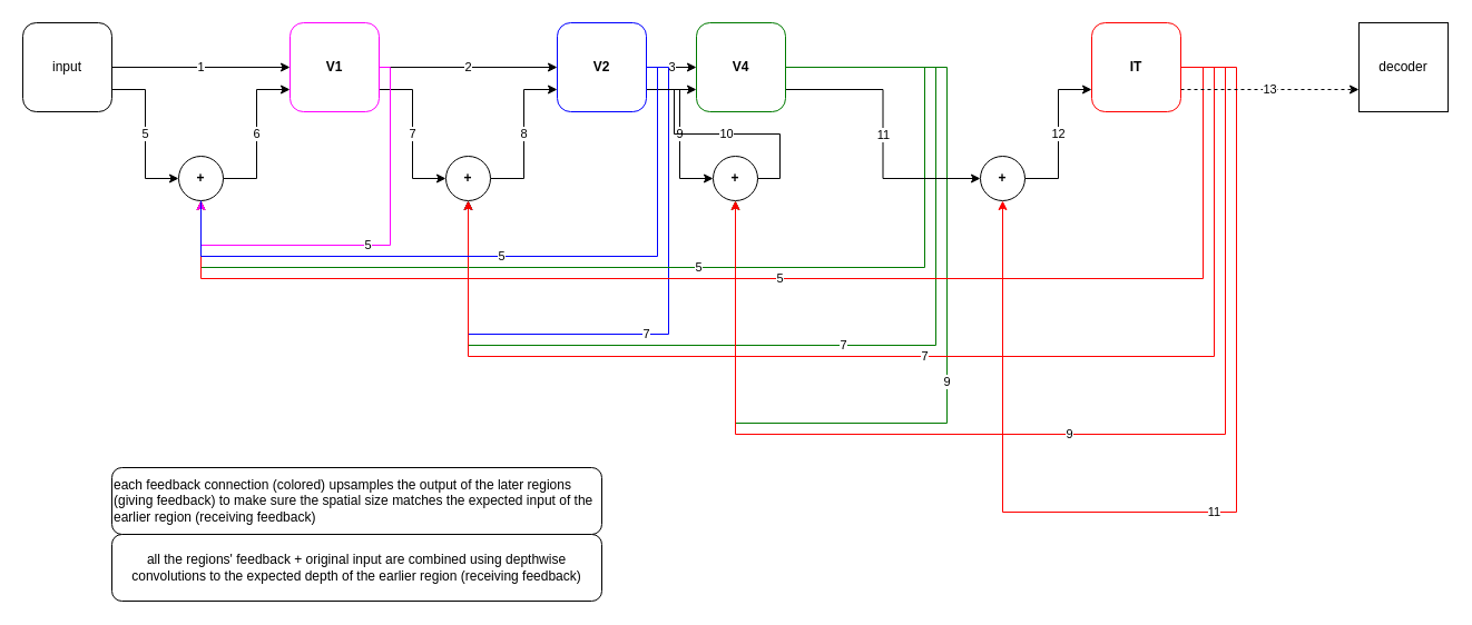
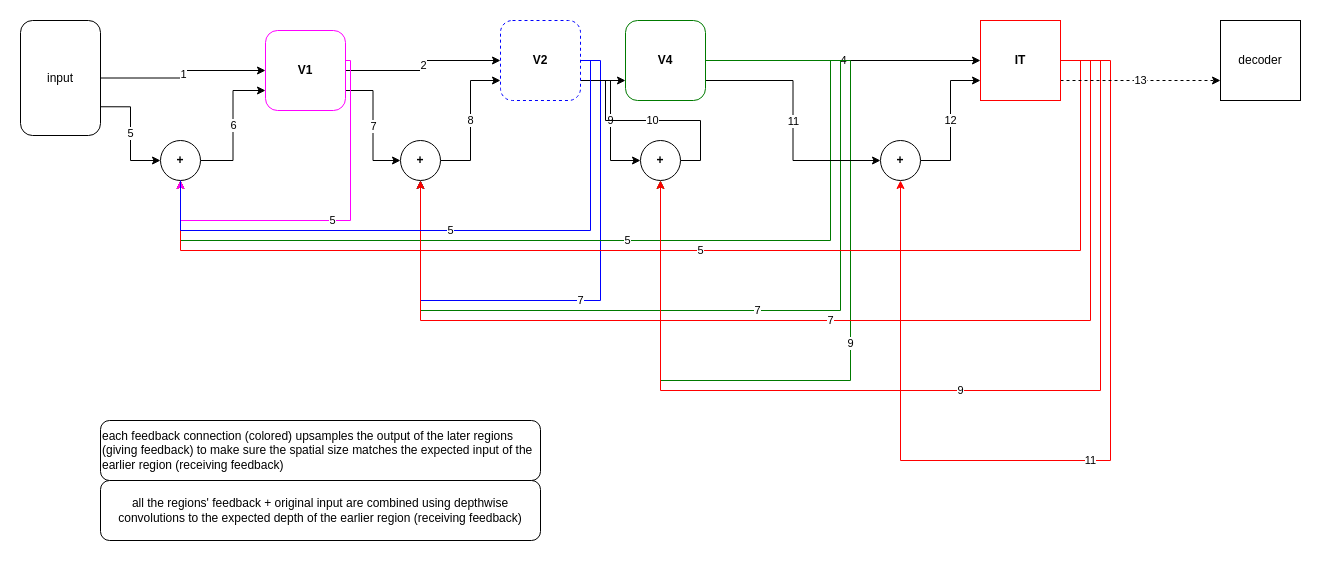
- <mxCell id="23" value="input" style="rounded=1;whiteSpace=wrap;html=1;" vertex="1" parent="1"><mxGeometry x="20" y="20" width="80" height="80" as="geometry" /></mxCell>
+ <mxCell id="23" value="input" style="rounded=1;whiteSpace=wrap;html=1;" vertex="1" parent="1"><mxGeometry x="20" y="20" width="80" height="115" as="geometry" /></mxCell>
- <mxCell id="4" value="&lt;div&gt;&lt;b&gt;V1&lt;/b&gt;&lt;br&gt;&lt;/div&gt;" style="rounded=1;whiteSpace=wrap;html=1;strokeColor=#FF00FF;" vertex="1" parent="1"><mxGeometry x="260" y="20" width="80" height="80" as="geometry" /></mxCell>
+ <mxCell id="4" value="&lt;div&gt;&lt;b&gt;V1&lt;/b&gt;&lt;br&gt;&lt;/div&gt;" style="rounded=1;whiteSpace=wrap;html=1;strokeColor=#FF00FF;" vertex="1" parent="1"><mxGeometry x="265" y="30" width="80" height="80" as="geometry" /></mxCell>
- <mxCell id="8" value="&lt;div&gt;&lt;b&gt;V2&lt;/b&gt;&lt;br&gt;&lt;/div&gt;" style="rounded=1;whiteSpace=wrap;html=1;strokeColor=#0000FF;" vertex="1" parent="1"><mxGeometry x="500" y="20" width="80" height="80" as="geometry" /></mxCell>
+ <mxCell id="8" value="&lt;div&gt;&lt;b&gt;V2&lt;/b&gt;&lt;br&gt;&lt;/div&gt;" style="rounded=1;whiteSpace=wrap;html=1;strokeColor=#0000FF;dashed=1;" vertex="1" parent="1"><mxGeometry x="500" y="20" width="80" height="80" as="geometry" /></mxCell>
- <mxCell id="5" value="3" style="edgeStyle=orthogonalEdgeStyle;rounded=0;orthogonalLoop=1;jettySize=auto;html=1;exitX=1;exitY=0.5;exitDx=0;exitDy=0;entryX=0;entryY=0.5;entryDx=0;entryDy=0;" edge="1" parent="1" source="8" target="14"><mxGeometry relative="1" as="geometry" /></mxCell>
+ <mxCell id="9" value="4" style="edgeStyle=orthogonalEdgeStyle;rounded=0;orthogonalLoop=1;jettySize=auto;html=1;exitX=1;exitY=0.5;exitDx=0;exitDy=0;entryX=0;entryY=0.5;entryDx=0;entryDy=0;" edge="1" parent="1" source="14" target="20"><mxGeometry relative="1" as="geometry" /></mxCell>
- <mxCell id="20" value="&lt;div&gt;&lt;b&gt;IT&lt;/b&gt;&lt;br&gt;&lt;/div&gt;" style="rounded=1;whiteSpace=wrap;html=1;strokeColor=#FF0000;" vertex="1" parent="1"><mxGeometry x="980" y="20" width="80" height="80" as="geometry" /></mxCell>
+ <mxCell id="20" value="&lt;div&gt;&lt;b&gt;IT&lt;/b&gt;&lt;br&gt;&lt;/div&gt;" style="whiteSpace=wrap;html=1;strokeColor=#FF0000;rounded=0;" vertex="1" parent="1"><mxGeometry x="980" y="20" width="80" height="80" as="geometry" /></mxCell>
